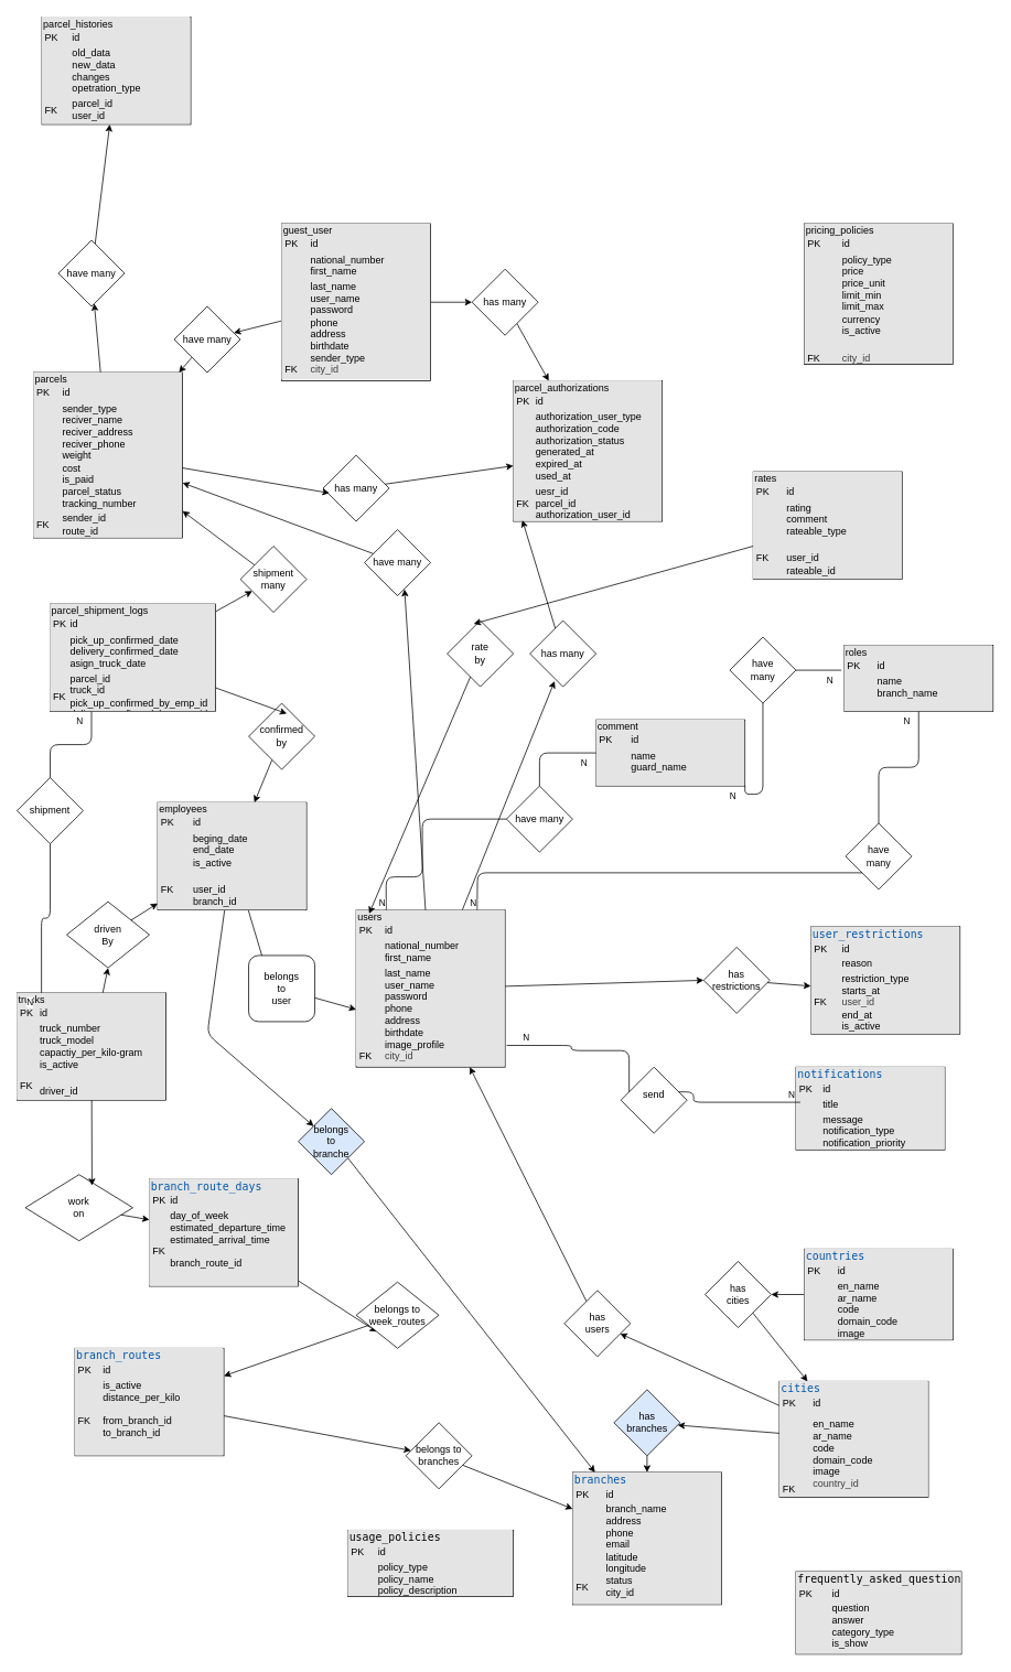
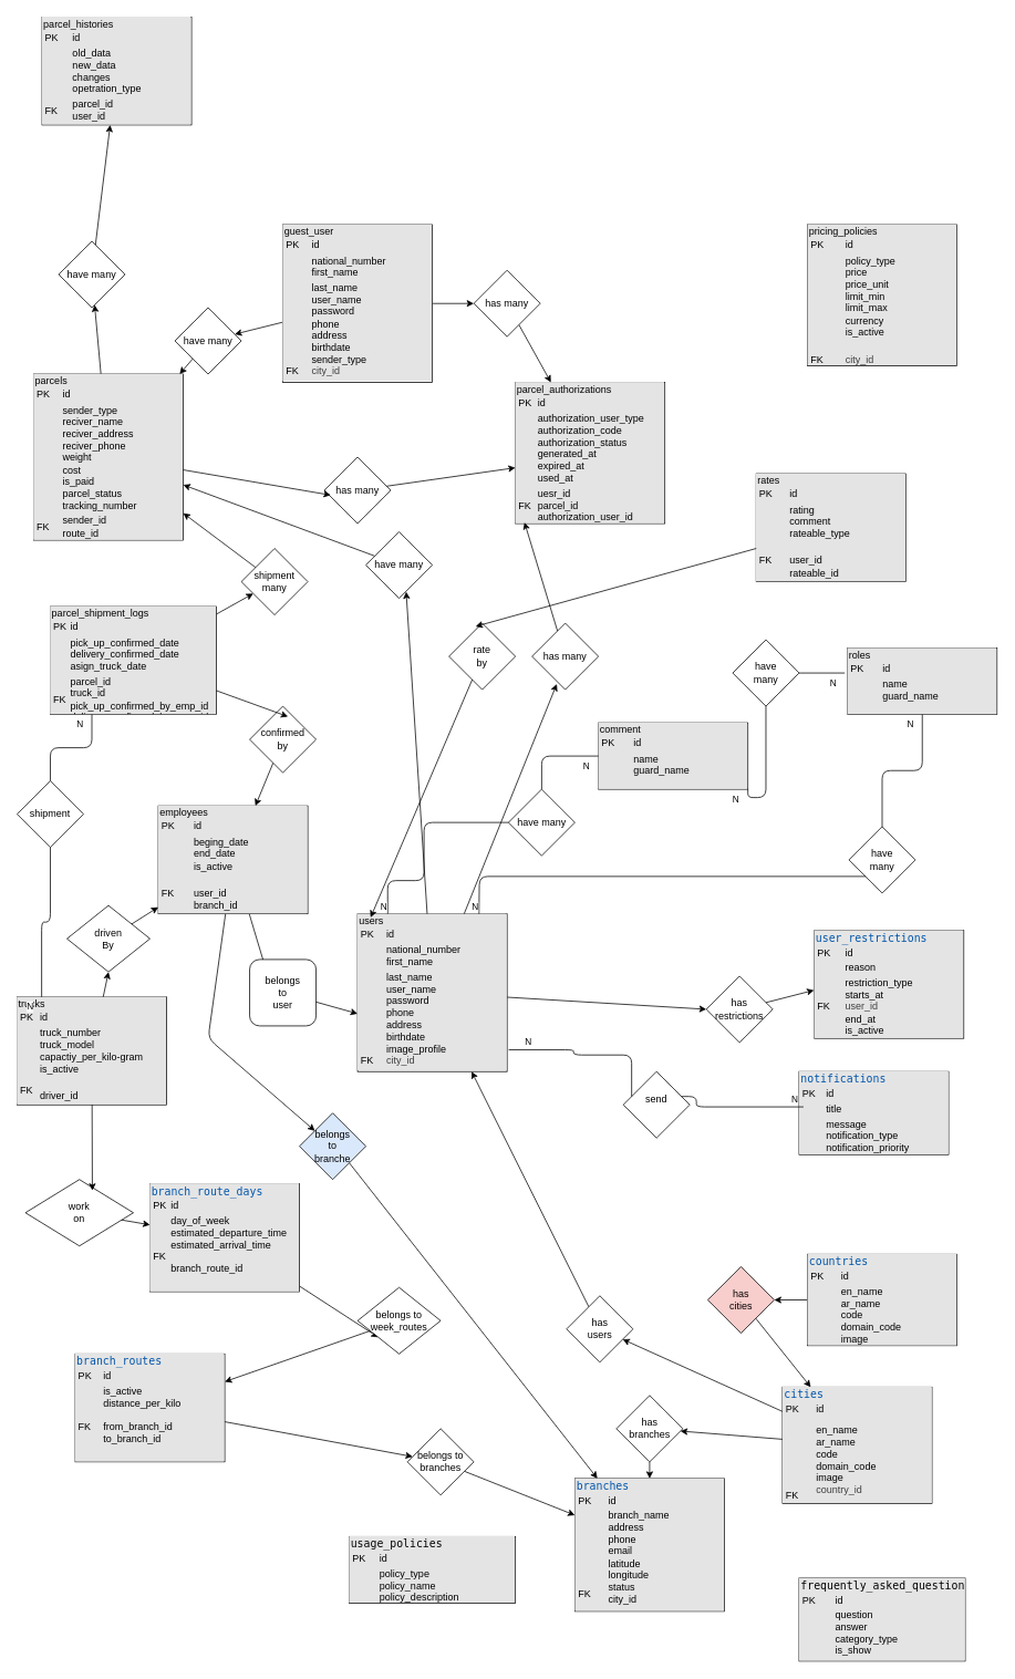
- <mxCell id="38" value="&lt;div style=&quot;box-sizing: border-box; width: 100%; background: rgb(228, 228, 228); padding: 2px;&quot;&gt;roles&lt;br&gt;&lt;table style=&quot;background-color: transparent; font-size: 1em; width: 100%;&quot; cellpadding=&quot;2&quot; cellspacing=&quot;0&quot;&gt;&lt;tbody&gt;&lt;tr&gt;&lt;td&gt;PK&lt;/td&gt;&lt;td&gt;id&lt;/td&gt;&lt;/tr&gt;&lt;tr&gt;&lt;td&gt;&lt;br&gt;&lt;/td&gt;&lt;td&gt;name&lt;br&gt;branch_name&lt;/td&gt;&lt;/tr&gt;&lt;tr&gt;&lt;td&gt;&lt;br&gt;&lt;/td&gt;&lt;td&gt;&lt;br&gt;&lt;/td&gt;&lt;/tr&gt;&lt;/tbody&gt;&lt;/table&gt;&lt;/div&gt;" style="verticalAlign=top;align=left;overflow=fill;html=1;whiteSpace=wrap;" vertex="1" parent="1"><mxGeometry x="1020" y="780" width="180" height="80" as="geometry" /></mxCell>
+ <mxCell id="38" value="&lt;div style=&quot;box-sizing: border-box; width: 100%; background: rgb(228, 228, 228); padding: 2px;&quot;&gt;roles&lt;br&gt;&lt;table style=&quot;background-color: transparent; font-size: 1em; width: 100%;&quot; cellpadding=&quot;2&quot; cellspacing=&quot;0&quot;&gt;&lt;tbody&gt;&lt;tr&gt;&lt;td&gt;PK&lt;/td&gt;&lt;td&gt;id&lt;/td&gt;&lt;/tr&gt;&lt;tr&gt;&lt;td&gt;&lt;br&gt;&lt;/td&gt;&lt;td&gt;name&lt;br&gt;guard_name&lt;/td&gt;&lt;/tr&gt;&lt;tr&gt;&lt;td&gt;&lt;br&gt;&lt;/td&gt;&lt;td&gt;&lt;br&gt;&lt;/td&gt;&lt;/tr&gt;&lt;/tbody&gt;&lt;/table&gt;&lt;/div&gt;" style="verticalAlign=top;align=left;overflow=fill;html=1;whiteSpace=wrap;" vertex="1" parent="1"><mxGeometry x="1020" y="780" width="180" height="80" as="geometry" /></mxCell>
- <mxCell id="4" value="has restrictions" style="rhombus;whiteSpace=wrap;html=1;" vertex="1" parent="1"><mxGeometry x="850" y="1145" width="80" height="80" as="geometry" /></mxCell>
+ <mxCell id="4" value="has restrictions" style="rhombus;whiteSpace=wrap;html=1;" vertex="1" parent="1"><mxGeometry x="850" y="1175" width="80" height="80" as="geometry" /></mxCell>
- <mxCell id="13" value="has&lt;div&gt;cities&lt;/div&gt;" style="rhombus;whiteSpace=wrap;html=1;" vertex="1" parent="1"><mxGeometry x="851.67" y="1525" width="80" height="80" as="geometry" /></mxCell>
+ <mxCell id="13" value="has&lt;div&gt;cities&lt;/div&gt;" style="rhombus;whiteSpace=wrap;html=1;fillColor=#f8cecc;" vertex="1" parent="1"><mxGeometry x="851.67" y="1525" width="80" height="80" as="geometry" /></mxCell>
- <mxCell id="18" value="has&lt;div&gt;branches&lt;/div&gt;" style="rhombus;whiteSpace=wrap;html=1;fillColor=#dae8fc;" vertex="1" parent="1"><mxGeometry x="741.67" y="1680" width="80" height="80" as="geometry" /></mxCell>
+ <mxCell id="18" value="has&lt;div&gt;branches&lt;/div&gt;" style="rhombus;whiteSpace=wrap;html=1;" vertex="1" parent="1"><mxGeometry x="741.67" y="1680" width="80" height="80" as="geometry" /></mxCell>
